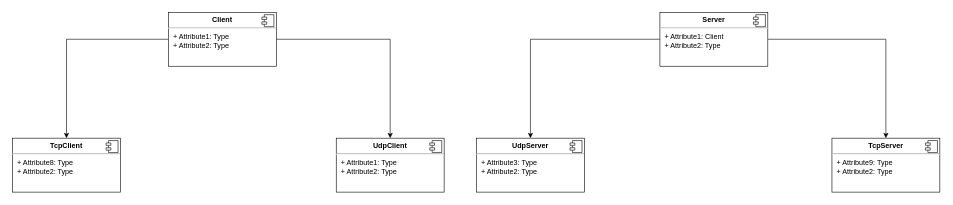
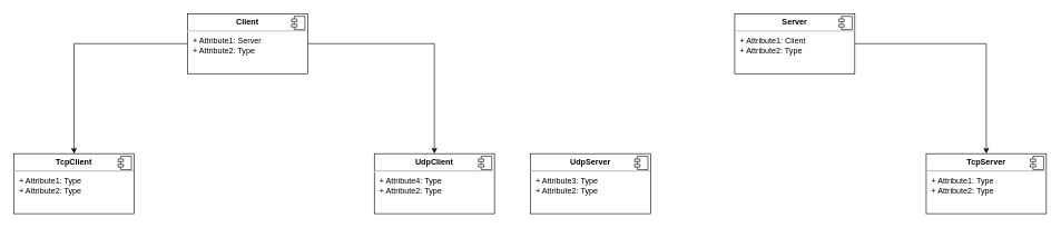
- <mxCell id="4" value="&lt;p style=&quot;margin:0px;margin-top:6px;text-align:center;&quot;&gt;&lt;b&gt;Client&lt;/b&gt;&lt;/p&gt;&lt;hr&gt;&lt;p style=&quot;margin:0px;margin-left:8px;&quot;&gt;+ Attribute1: Type&lt;br&gt;+ Attribute2: Type&lt;/p&gt;" style="align=left;overflow=fill;html=1;dropTarget=0;whiteSpace=wrap;" vertex="1" parent="1"><mxGeometry x="280" y="20" width="180" height="90" as="geometry" /></mxCell>
+ <mxCell id="4" value="&lt;p style=&quot;margin:0px;margin-top:6px;text-align:center;&quot;&gt;&lt;b&gt;Client&lt;/b&gt;&lt;/p&gt;&lt;hr&gt;&lt;p style=&quot;margin:0px;margin-left:8px;&quot;&gt;+ Attribute1: Server&lt;br&gt;+ Attribute2: Type&lt;/p&gt;" style="align=left;overflow=fill;html=1;dropTarget=0;whiteSpace=wrap;" vertex="1" parent="1"><mxGeometry x="280" y="20" width="180" height="90" as="geometry" /></mxCell>
- <mxCell id="6" style="edgeStyle=orthogonalEdgeStyle;rounded=0;orthogonalLoop=1;jettySize=auto;html=1;entryX=0.5;entryY=0;entryDx=0;entryDy=0;" edge="1" parent="1" source="8" target="10"><mxGeometry relative="1" as="geometry"><mxPoint x="880" y="230" as="targetPoint" /></mxGeometry></mxCell>
- <mxCell id="16" value="&lt;p style=&quot;margin:0px;margin-top:6px;text-align:center;&quot;&gt;&lt;b&gt;TcpClient&lt;/b&gt;&lt;/p&gt;&lt;hr&gt;&lt;p style=&quot;margin:0px;margin-left:8px;&quot;&gt;+ Attribute8: Type&lt;br&gt;+ Attribute2: Type&lt;/p&gt;" style="align=left;overflow=fill;html=1;dropTarget=0;whiteSpace=wrap;" vertex="1" parent="1"><mxGeometry x="20" y="230" width="180" height="90" as="geometry" /></mxCell>
+ <mxCell id="16" value="&lt;p style=&quot;margin:0px;margin-top:6px;text-align:center;&quot;&gt;&lt;b&gt;TcpClient&lt;/b&gt;&lt;/p&gt;&lt;hr&gt;&lt;p style=&quot;margin:0px;margin-left:8px;&quot;&gt;+ Attribute1: Type&lt;br&gt;+ Attribute2: Type&lt;/p&gt;" style="align=left;overflow=fill;html=1;dropTarget=0;whiteSpace=wrap;" vertex="1" parent="1"><mxGeometry x="20" y="230" width="180" height="90" as="geometry" /></mxCell>
- <mxCell id="14" value="&lt;p style=&quot;margin:0px;margin-top:6px;text-align:center;&quot;&gt;&lt;b&gt;UdpClient&lt;/b&gt;&lt;/p&gt;&lt;hr&gt;&lt;p style=&quot;margin:0px;margin-left:8px;&quot;&gt;+ Attribute1: Type&lt;br&gt;+ Attribute2: Type&lt;/p&gt;" style="align=left;overflow=fill;html=1;dropTarget=0;whiteSpace=wrap;" vertex="1" parent="1"><mxGeometry y="230" width="180" height="90" as="geometry" x="560" /></mxCell>
+ <mxCell id="14" value="&lt;p style=&quot;margin:0px;margin-top:6px;text-align:center;&quot;&gt;&lt;b&gt;UdpClient&lt;/b&gt;&lt;/p&gt;&lt;hr&gt;&lt;p style=&quot;margin:0px;margin-left:8px;&quot;&gt;+ Attribute4: Type&lt;br&gt;+ Attribute2: Type&lt;/p&gt;" style="align=left;overflow=fill;html=1;dropTarget=0;whiteSpace=wrap;" vertex="1" parent="1"><mxGeometry y="230" width="180" height="90" as="geometry" x="560" /></mxCell>
- <mxCell id="12" value="&lt;p style=&quot;margin:0px;margin-top:6px;text-align:center;&quot;&gt;&lt;b&gt;TcpServer&lt;/b&gt;&lt;/p&gt;&lt;hr&gt;&lt;p style=&quot;margin:0px;margin-left:8px;&quot;&gt;+ Attribute9: Type&lt;br&gt;+ Attribute2: Type&lt;/p&gt;" style="align=left;overflow=fill;html=1;dropTarget=0;whiteSpace=wrap;" vertex="1" parent="1"><mxGeometry x="1387" y="230" width="180" height="90" as="geometry" /></mxCell>
+ <mxCell id="12" value="&lt;p style=&quot;margin:0px;margin-top:6px;text-align:center;&quot;&gt;&lt;b&gt;TcpServer&lt;/b&gt;&lt;/p&gt;&lt;hr&gt;&lt;p style=&quot;margin:0px;margin-left:8px;&quot;&gt;+ Attribute1: Type&lt;br&gt;+ Attribute2: Type&lt;/p&gt;" style="align=left;overflow=fill;html=1;dropTarget=0;whiteSpace=wrap;" vertex="1" parent="1"><mxGeometry x="1387" y="230" width="180" height="90" as="geometry" /></mxCell>
